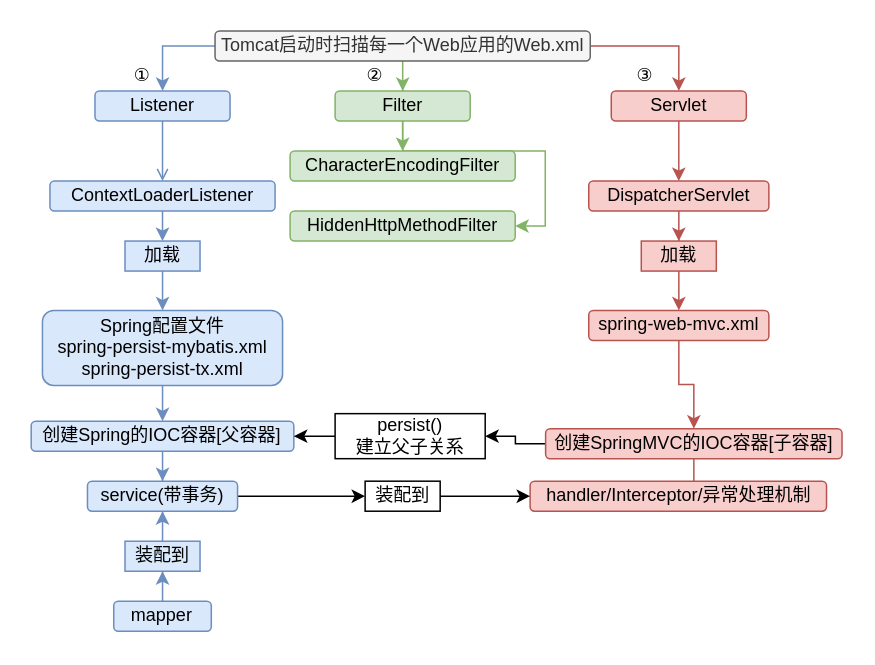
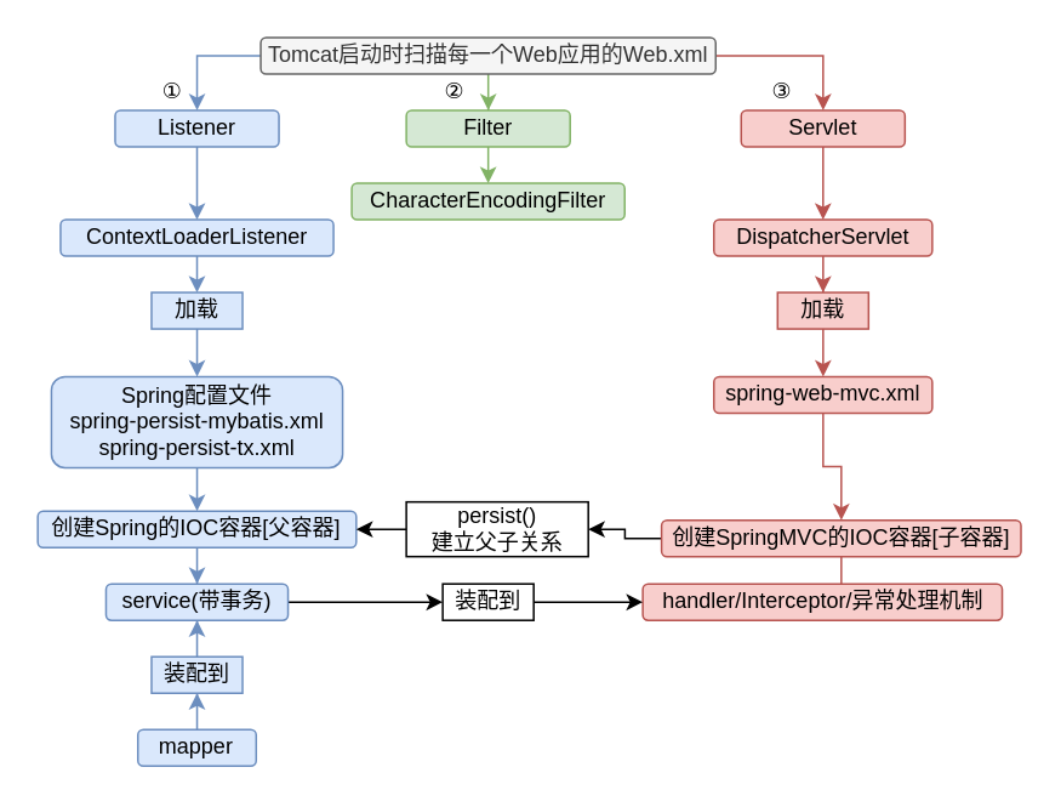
- <mxCell id="6" style="edgeStyle=orthogonalEdgeStyle;rounded=0;orthogonalLoop=1;jettySize=auto;html=1;entryX=0.5;entryY=0;entryDx=0;entryDy=0;fillColor=#dae8fc;strokeColor=#6c8ebf;endArrow=open;" edge="1" parent="1" source="7" target="9"><mxGeometry relative="1" as="geometry" /></mxCell>
+ <mxCell id="6" style="edgeStyle=orthogonalEdgeStyle;rounded=0;orthogonalLoop=1;jettySize=auto;html=1;entryX=0.5;entryY=0;entryDx=0;entryDy=0;fillColor=#dae8fc;strokeColor=#6c8ebf;" edge="1" parent="1" source="7" target="9"><mxGeometry relative="1" as="geometry" /></mxCell>
- <mxCell id="23" style="edgeStyle=orthogonalEdgeStyle;rounded=0;orthogonalLoop=1;jettySize=auto;html=1;exitX=0.5;exitY=1;exitDx=0;exitDy=0;entryX=1;entryY=0.5;entryDx=0;entryDy=0;fillColor=#d5e8d4;strokeColor=#82b366;" edge="1" parent="1" source="24" target="26"><mxGeometry relative="1" as="geometry"><Array as="points"><mxPoint x="267.78" y="100.07" /><mxPoint x="362.78" y="100.07" /><mxPoint x="362.78" y="150.07" /></Array></mxGeometry></mxCell>
- <mxCell id="26" value="HiddenHttpMethodFilter" style="rounded=1;whiteSpace=wrap;html=1;fillColor=#d5e8d4;strokeColor=#82b366;" vertex="1" parent="1"><mxGeometry x="192.78" y="140.07" width="150" height="20" as="geometry" /></mxCell>
